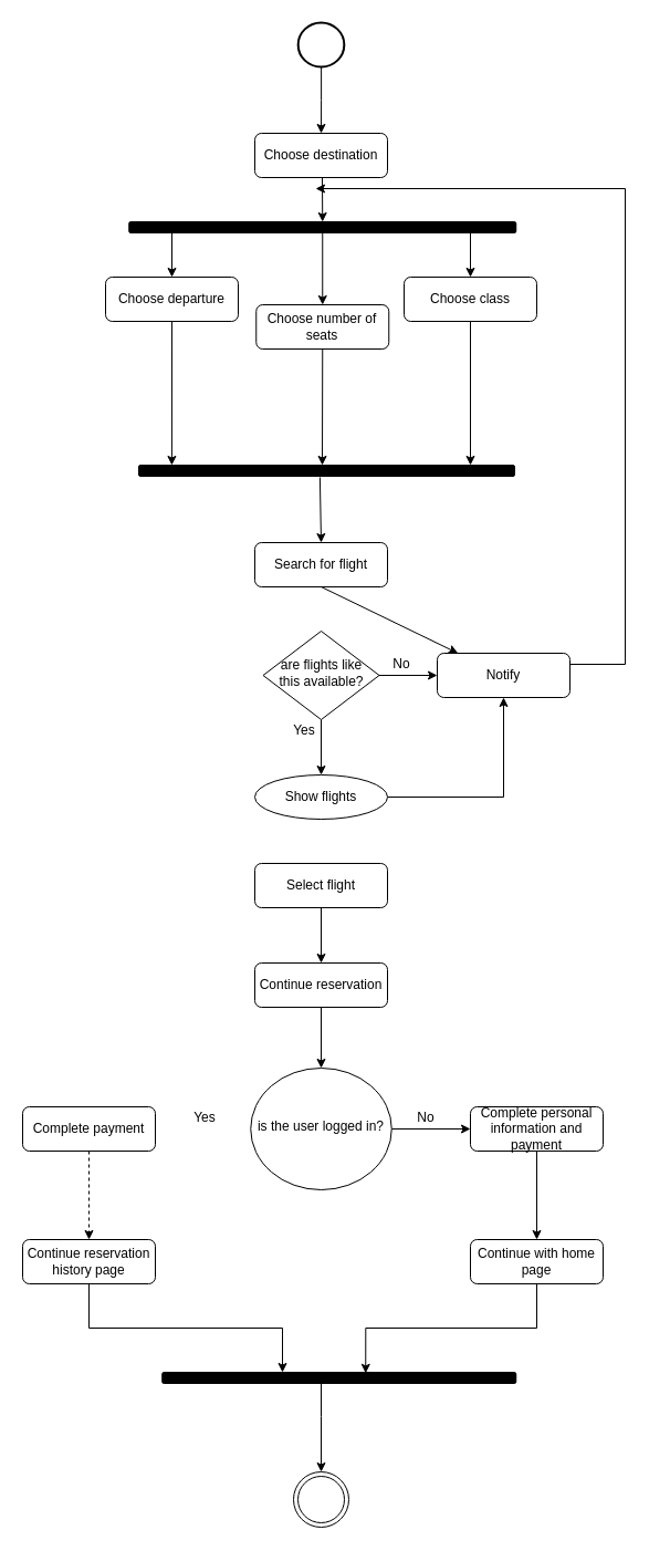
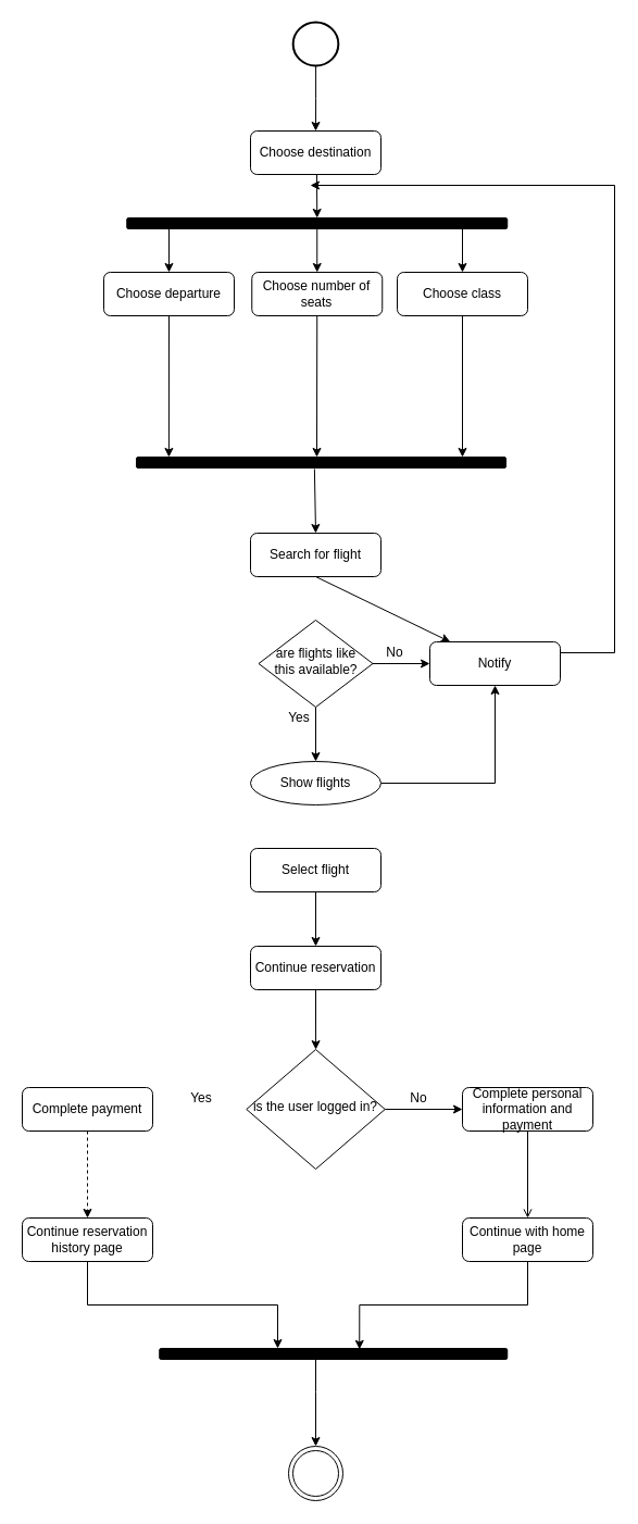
- <mxCell id="11" value="Choose number of seats" style="rounded=1;whiteSpace=wrap;html=1;fontSize=12;glass=0;strokeWidth=1;shadow=0;" parent="1" vertex="1"><mxGeometry x="231.25" y="275" width="120" height="40" as="geometry" /></mxCell>
+ <mxCell id="11" value="Choose number of seats" style="rounded=1;whiteSpace=wrap;html=1;fontSize=12;glass=0;strokeWidth=1;shadow=0;" parent="1" vertex="1"><mxGeometry x="231.25" y="250" width="120" height="40" as="geometry" /></mxCell>
- <mxCell id="32" value="is the user logged in?" style="ellipse;whiteSpace=wrap;html=1;shadow=0;fontFamily=Helvetica;fontSize=12;align=center;strokeWidth=1;spacing=6;spacingTop=-4;" parent="1" vertex="1"><mxGeometry x="226.25" y="965" width="127.5" height="110" as="geometry" /></mxCell>
+ <mxCell id="32" value="is the user logged in?" style="rhombus;whiteSpace=wrap;html=1;shadow=0;fontFamily=Helvetica;fontSize=12;align=center;strokeWidth=1;spacing=6;spacingTop=-4;" parent="1" vertex="1"><mxGeometry x="226.25" y="965" width="127.5" height="110" as="geometry" /></mxCell>
- <mxCell id="35" style="edgeStyle=orthogonalEdgeStyle;rounded=0;orthogonalLoop=1;jettySize=auto;html=1;entryX=0.5;entryY=0;entryDx=0;entryDy=0;" parent="1" source="36" target="3" edge="1"><mxGeometry relative="1" as="geometry" /></mxCell>
+ <mxCell id="35" style="edgeStyle=orthogonalEdgeStyle;rounded=0;orthogonalLoop=1;jettySize=auto;html=1;entryX=0.5;entryY=0;entryDx=0;entryDy=0;endArrow=open;" parent="1" source="36" target="3" edge="1"><mxGeometry relative="1" as="geometry" /></mxCell>
